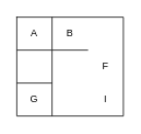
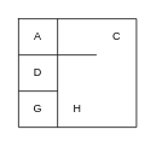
- <mxCell id="5" value="B" style="shape=partialRectangle;html=1;whiteSpace=wrap;connectable=0;fillColor=none;top=0;left=0;bottom=0;right=0;overflow=hidden;pointerEvents=1;" vertex="1" parent="3"><mxGeometry x="43" width="44" height="40" as="geometry"><mxRectangle width="44" height="40" as="alternateBounds" /></mxGeometry></mxCell>
+ <mxCell id="6" value="C" style="shape=partialRectangle;html=1;whiteSpace=wrap;connectable=0;fillColor=none;top=0;left=0;bottom=0;right=0;overflow=hidden;pointerEvents=1;" vertex="1" parent="3"><mxGeometry x="87" width="43" height="40" as="geometry"><mxRectangle width="43" height="40" as="alternateBounds" /></mxGeometry></mxCell>
+ <mxCell id="8" value="D" style="shape=partialRectangle;html=1;whiteSpace=wrap;connectable=0;fillColor=none;top=0;left=0;bottom=0;right=0;overflow=hidden;pointerEvents=1;" vertex="1" parent="7"><mxGeometry width="43" height="40" as="geometry"><mxRectangle width="43" height="40" as="alternateBounds" /></mxGeometry></mxCell>
- <mxCell id="9" value="F" style="shape=partialRectangle;html=1;whiteSpace=wrap;connectable=0;fillColor=none;top=0;left=0;bottom=0;right=0;overflow=hidden;pointerEvents=1;" vertex="1" parent="7"><mxGeometry x="87" width="43" height="40" as="geometry"><mxRectangle width="43" height="40" as="alternateBounds" /></mxGeometry></mxCell>
+ <mxCell id="12" value="H" style="shape=partialRectangle;html=1;whiteSpace=wrap;connectable=0;fillColor=none;top=0;left=0;bottom=0;right=0;overflow=hidden;pointerEvents=1;" vertex="1" parent="10"><mxGeometry x="43" width="44" height="40" as="geometry"><mxRectangle width="44" height="40" as="alternateBounds" /></mxGeometry></mxCell>
- <mxCell id="13" value="I" style="shape=partialRectangle;html=1;whiteSpace=wrap;connectable=0;fillColor=none;top=0;left=0;bottom=0;right=0;overflow=hidden;pointerEvents=1;" vertex="1" parent="10"><mxGeometry x="87" width="43" height="40" as="geometry"><mxRectangle width="43" height="40" as="alternateBounds" /></mxGeometry></mxCell>
